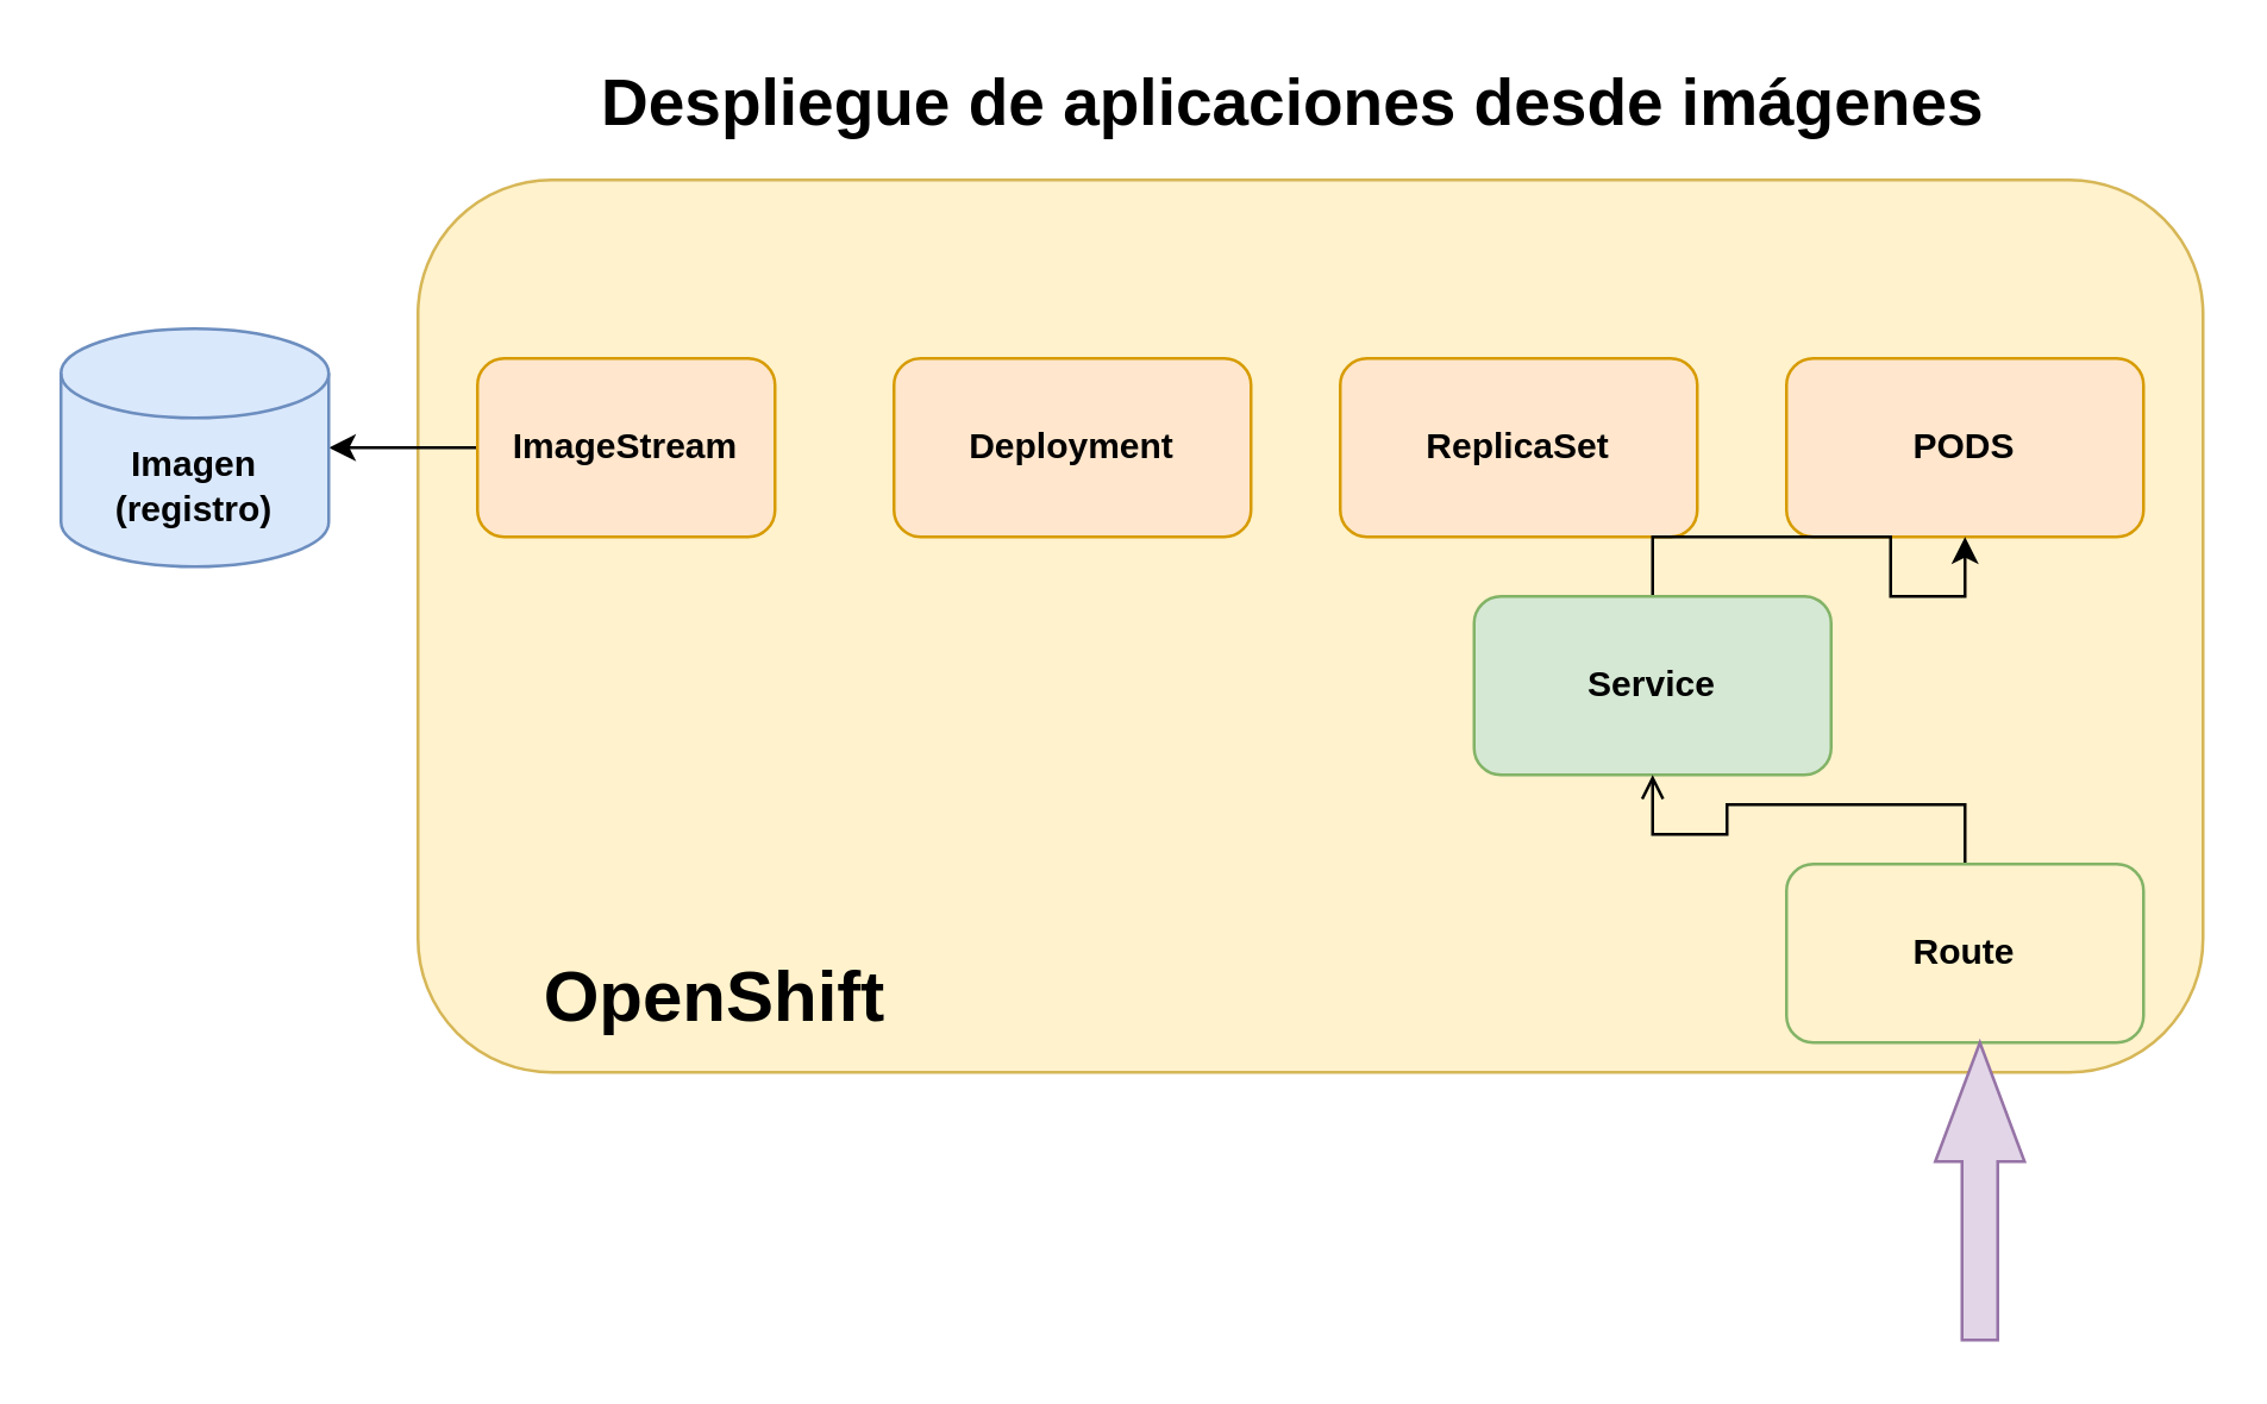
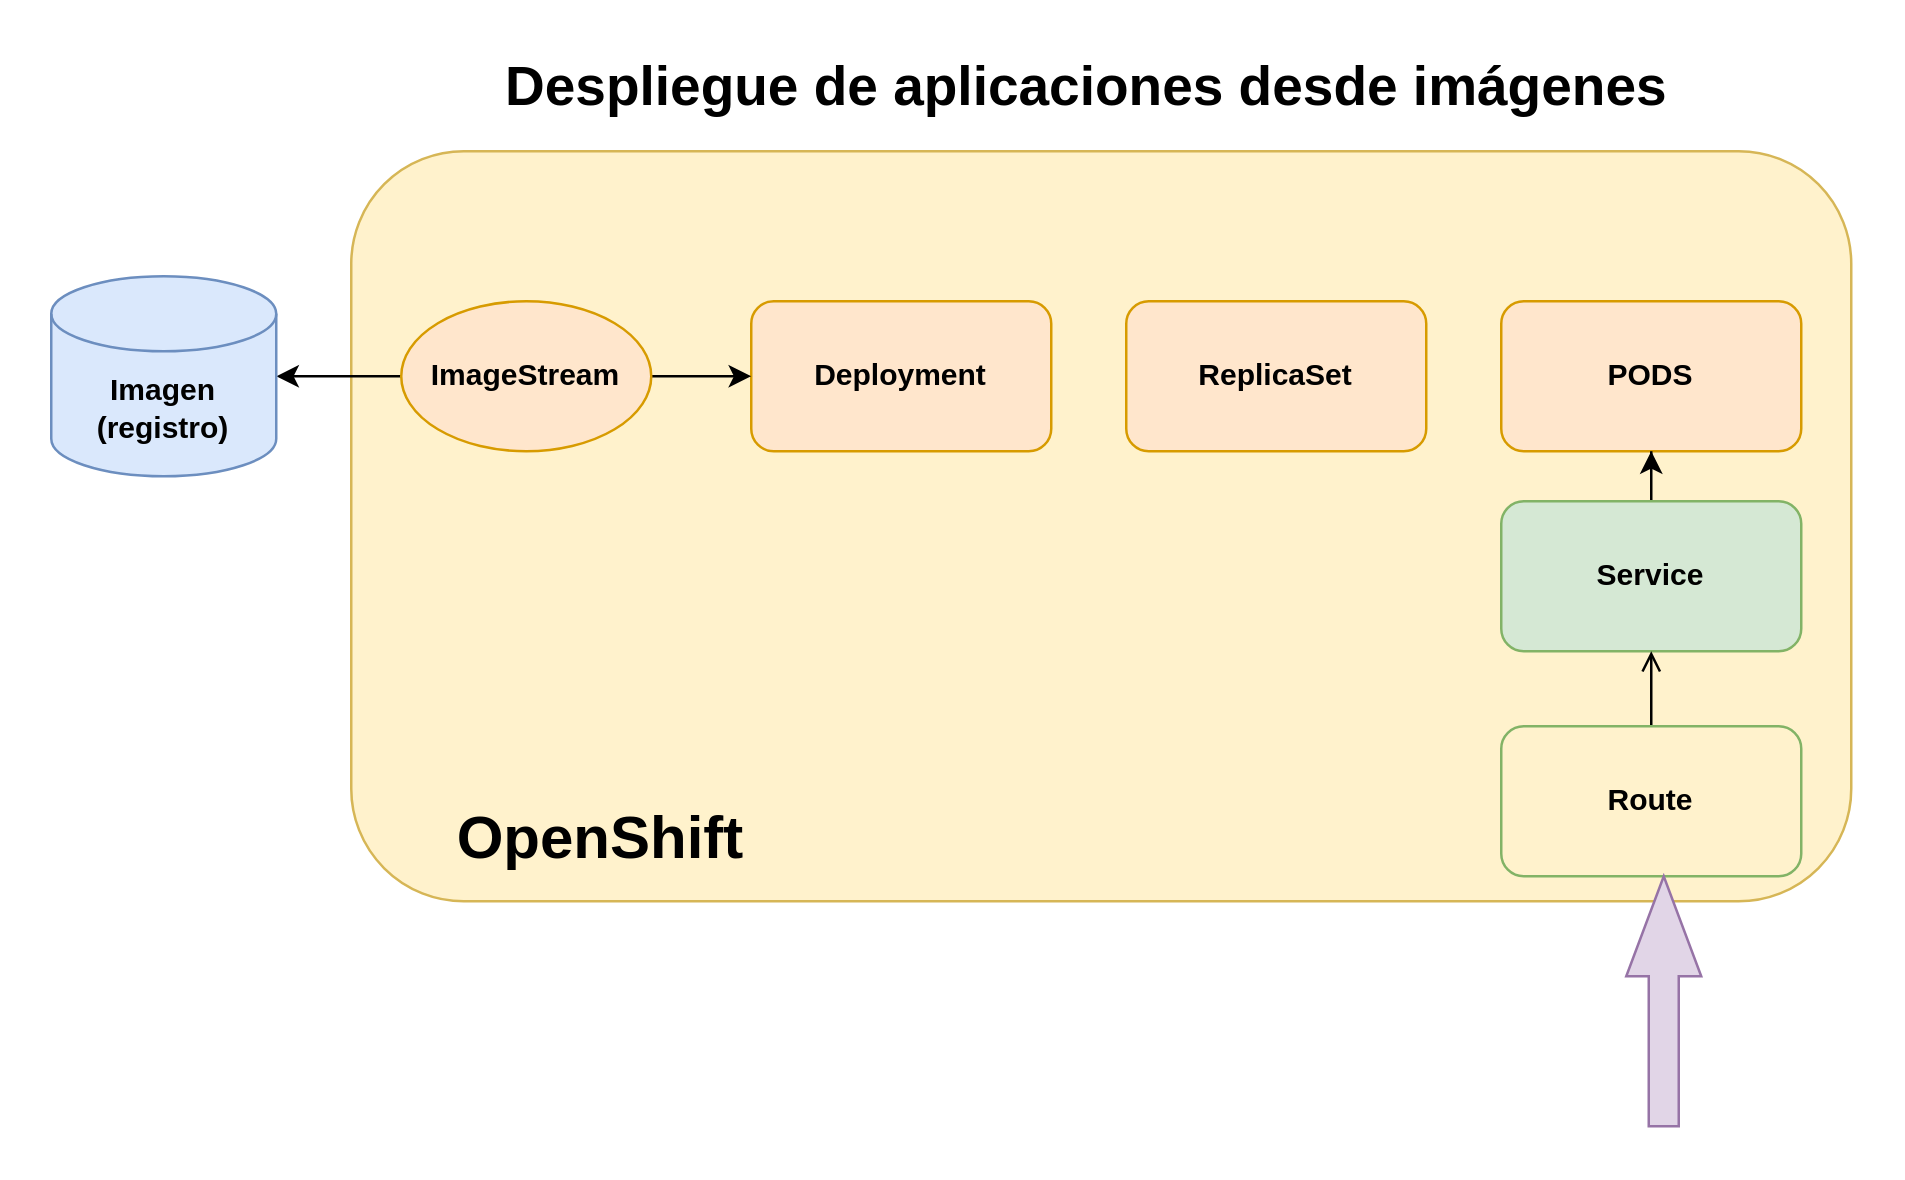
- <mxCell id="6" value="&lt;b&gt;ImageStream&lt;/b&gt;" style="rounded=1;whiteSpace=wrap;html=1;fillColor=#ffe6cc;strokeColor=#d79b00;" parent="1" vertex="1"><mxGeometry x="160" y="120" width="100" height="60" as="geometry" /></mxCell>
+ <mxCell id="6" value="&lt;b&gt;ImageStream&lt;/b&gt;" style="ellipse;whiteSpace=wrap;html=1;fillColor=#ffe6cc;strokeColor=#d79b00;" parent="1" vertex="1"><mxGeometry x="160" y="120" width="100" height="60" as="geometry" /></mxCell>
+ <mxCell id="5" value="" style="edgeStyle=orthogonalEdgeStyle;rounded=0;orthogonalLoop=1;jettySize=auto;html=1;" parent="1" source="6" target="3" edge="1"><mxGeometry relative="1" as="geometry" /></mxCell>
- <mxCell id="12" value="&lt;b&gt;Service&lt;/b&gt;" style="rounded=1;whiteSpace=wrap;html=1;fillColor=#d5e8d4;strokeColor=#82b366;" parent="1" vertex="1"><mxGeometry x="495" y="200" width="120" height="60" as="geometry" /></mxCell>
+ <mxCell id="12" value="&lt;b&gt;Service&lt;/b&gt;" style="rounded=1;whiteSpace=wrap;html=1;fillColor=#d5e8d4;strokeColor=#82b366;" parent="1" vertex="1"><mxGeometry x="600" y="200" width="120" height="60" as="geometry" /></mxCell>
